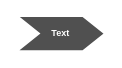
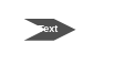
- <mxCell id="2" value="Text" style="shape=step;perimeter=stepPerimeter;whiteSpace=wrap;html=1;fixedSize=1;fontSize=12;fillColor=#505050;size=30;fontColor=#FFFFFF;fontStyle=1;strokeColor=#FFFFFF;strokeWidth=4;" vertex="1" parent="1"><mxGeometry x="20" y="20" width="120" height="48" as="geometry" /></mxCell>
+ <mxCell id="2" value="Text" style="shape=step;perimeter=stepPerimeter;whiteSpace=wrap;html=1;fixedSize=1;fontSize=12;fillColor=#505050;size=30;fontColor=#FFFFFF;fontStyle=1;strokeColor=#FFFFFF;strokeWidth=4;" vertex="1" parent="1"><mxGeometry x="20" y="20" width="75" height="30" as="geometry" /></mxCell>
